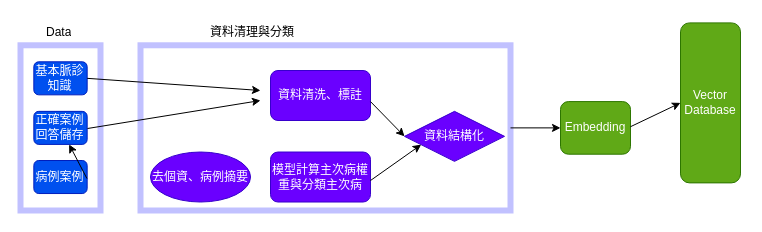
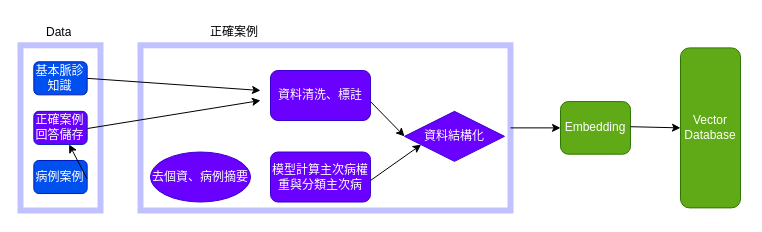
- <mxCell id="11" value="資料清理與分類" style="text;strokeColor=none;fillColor=none;align=left;verticalAlign=middle;spacingLeft=4;spacingRight=4;overflow=hidden;points=[[0,0.5],[1,0.5]];portConstraint=eastwest;rotatable=0;whiteSpace=wrap;html=1;" vertex="1" parent="1"><mxGeometry x="204" y="20" width="96" height="24.78" as="geometry" /></mxCell>
+ <mxCell id="11" value="正確案例" style="text;strokeColor=none;fillColor=none;align=left;verticalAlign=middle;spacingLeft=4;spacingRight=4;overflow=hidden;points=[[0,0.5],[1,0.5]];portConstraint=eastwest;rotatable=0;whiteSpace=wrap;html=1;" vertex="1" parent="1"><mxGeometry x="204" y="20" width="96" height="24.78" as="geometry" /></mxCell>
- <mxCell id="2" value="Vector&lt;div&gt;Database&lt;/div&gt;" style="rounded=1;whiteSpace=wrap;html=1;fillColor=#60a917;fontColor=#ffffff;strokeColor=#2D7600;" vertex="1" parent="1"><mxGeometry x="680" y="22.38" width="60" height="160" as="geometry" /></mxCell>
+ <mxCell id="2" value="Vector&lt;div&gt;Database&lt;/div&gt;" style="rounded=1;whiteSpace=wrap;html=1;fillColor=#60a917;fontColor=#ffffff;strokeColor=#2D7600;" vertex="1" parent="1"><mxGeometry x="680" y="47.38" width="60" height="160" as="geometry" /></mxCell>
- <mxCell id="6" value="正確案例&lt;div&gt;回答儲存&lt;/div&gt;" style="rounded=1;whiteSpace=wrap;html=1;fillColor=#0050ef;fontColor=#ffffff;strokeColor=#001DBC;" vertex="1" parent="1"><mxGeometry x="33.333" y="110.865" width="53.333" height="33.043" as="geometry" /></mxCell>
+ <mxCell id="6" value="正確案例&lt;div&gt;回答儲存&lt;/div&gt;" style="rounded=1;whiteSpace=wrap;html=1;fillColor=#6a00ff;fontColor=#ffffff;strokeColor=#001DBC;" vertex="1" parent="1"><mxGeometry x="33.333" y="110.865" width="53.333" height="33.043" as="geometry" /></mxCell>
